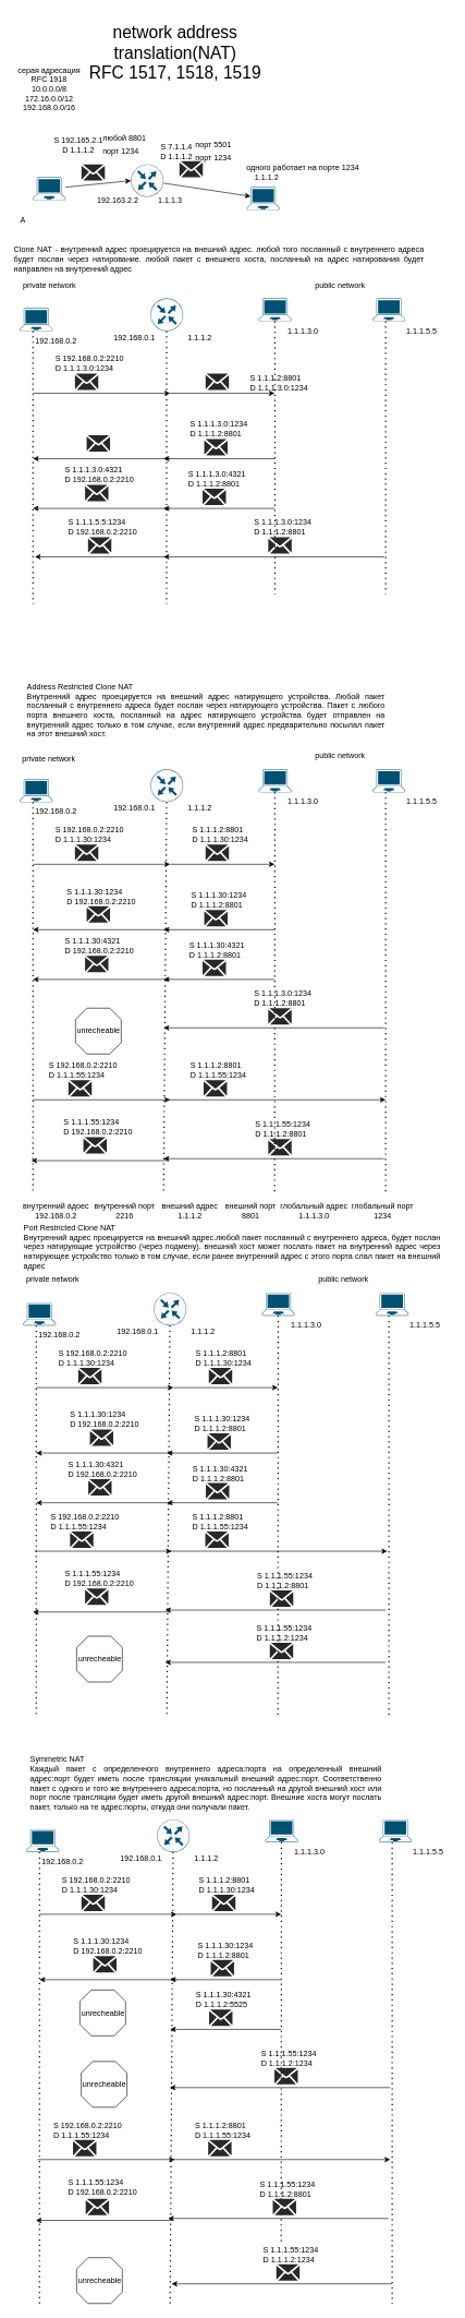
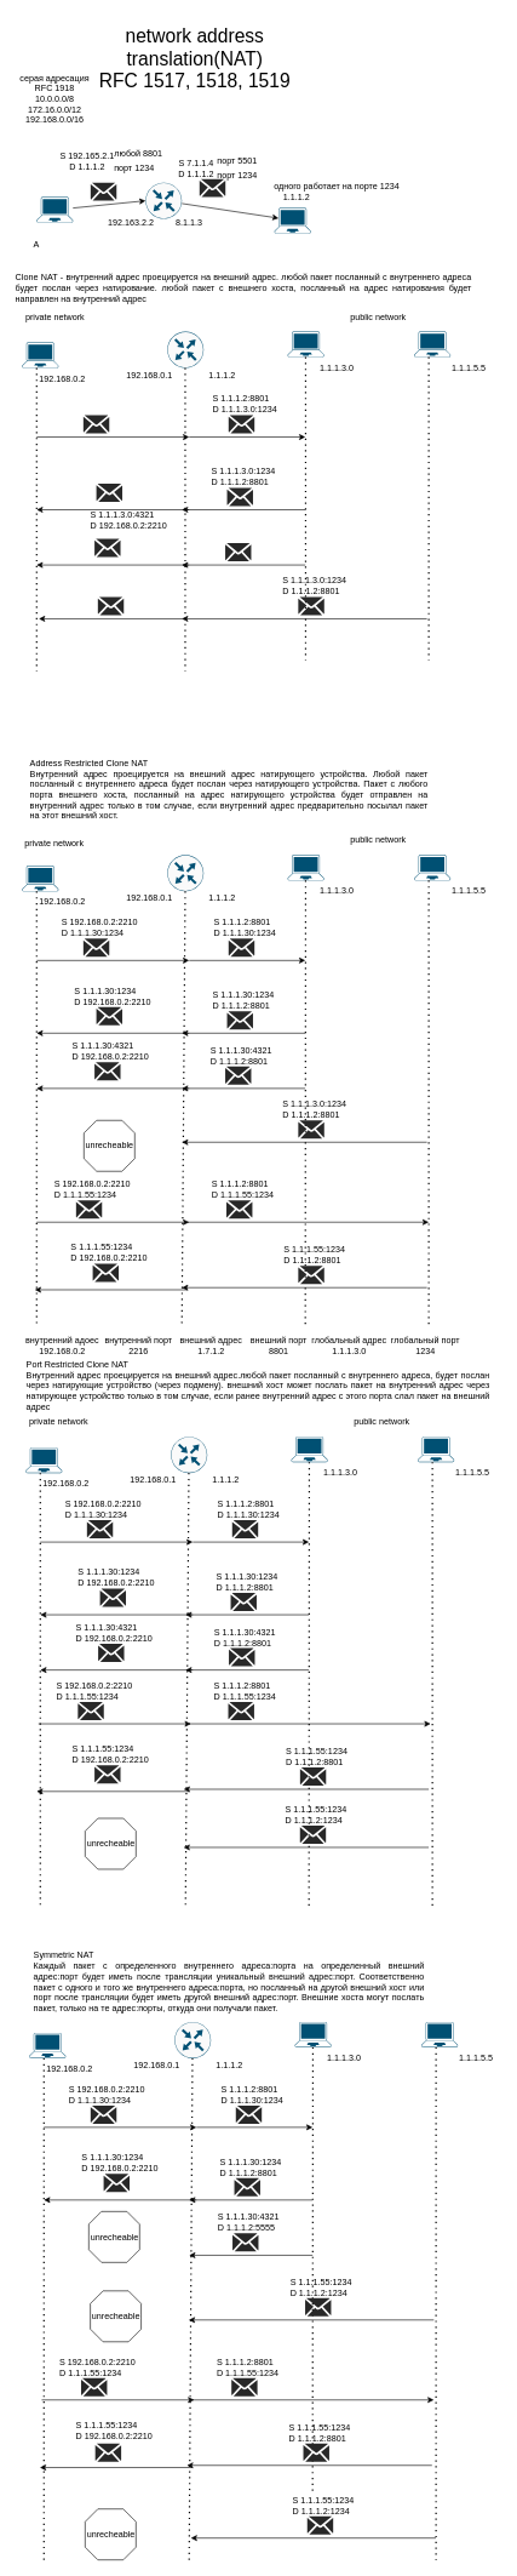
- <mxCell id="11" value="1.1.1.3" style="text;html=1;strokeColor=none;fillColor=none;align=center;verticalAlign=middle;whiteSpace=wrap;rounded=0;" vertex="1" parent="1"><mxGeometry x="230" y="290" width="60" height="30" as="geometry" /></mxCell>
+ <mxCell id="11" value="8.1.1.3" style="text;html=1;strokeColor=none;fillColor=none;align=center;verticalAlign=middle;whiteSpace=wrap;rounded=0;" vertex="1" parent="1"><mxGeometry x="230" y="290" width="60" height="30" as="geometry" /></mxCell>
- <mxCell id="5" value="A" style="text;html=1;strokeColor=none;fillColor=none;align=center;verticalAlign=middle;whiteSpace=wrap;rounded=0;" vertex="1" parent="1"><mxGeometry x="5" y="320" width="60" height="30" as="geometry" /></mxCell>
+ <mxCell id="5" value="A" style="text;html=1;strokeColor=none;fillColor=none;align=center;verticalAlign=middle;whiteSpace=wrap;rounded=0;" vertex="1" parent="1"><mxGeometry y="320" width="60" height="30" as="geometry" x="20" /></mxCell>
- <mxCell id="22" value="&lt;div style=&quot;text-align: justify;&quot;&gt;&lt;span style=&quot;background-color: initial;&quot;&gt;Clone NAT - внутренний адрес проецируется на внешний адрес. любой того посланный с внутреннего адреса будет послан через натирование. любой пакет с внешнего хоста, посланный на адрес натирования будет направлен на внутренний адрес&lt;/span&gt;&lt;/div&gt;" style="text;html=1;strokeColor=none;fillColor=none;align=center;verticalAlign=middle;whiteSpace=wrap;rounded=0;" vertex="1" parent="1"><mxGeometry y="380" width="630" height="30" as="geometry" x="20" /></mxCell>
+ <mxCell id="22" value="&lt;div style=&quot;text-align: justify;&quot;&gt;&lt;span style=&quot;background-color: initial;&quot;&gt;Clone NAT - внутренний адрес проецируется на внешний адрес. любой пакет посланный с внутреннего адреса будет послан через натирование. любой пакет с внешнего хоста, посланный на адрес натирования будет направлен на внутренний адрес&lt;/span&gt;&lt;/div&gt;" style="text;html=1;strokeColor=none;fillColor=none;align=center;verticalAlign=middle;whiteSpace=wrap;rounded=0;" vertex="1" parent="1"><mxGeometry y="380" width="630" height="30" as="geometry" x="20" /></mxCell>
- <mxCell id="39" value="&lt;div style=&quot;text-align: justify;&quot;&gt;&lt;span style=&quot;background-color: initial;&quot;&gt;S 192.168.0.2:2210&lt;/span&gt;&lt;/div&gt;&lt;div style=&quot;text-align: justify;&quot;&gt;&lt;span style=&quot;background-color: initial;&quot;&gt;D 1.1.1.3.0:1234&lt;/span&gt;&lt;/div&gt;" style="text;html=1;strokeColor=none;fillColor=none;align=center;verticalAlign=middle;whiteSpace=wrap;rounded=0;" vertex="1" parent="1"><mxGeometry x="80" y="540" width="114.11" height="30" as="geometry" /></mxCell>
- <mxCell id="42" value="&lt;div style=&quot;text-align: justify;&quot;&gt;&lt;span style=&quot;background-color: initial;&quot;&gt;S 1.1.1.2:8801&lt;/span&gt;&lt;/div&gt;&lt;div style=&quot;text-align: justify;&quot;&gt;&lt;span style=&quot;background-color: initial;&quot;&gt;D 1.1.1.3.0:1234&lt;/span&gt;&lt;/div&gt;" style="text;html=1;strokeColor=none;fillColor=none;align=center;verticalAlign=middle;whiteSpace=wrap;rounded=0;" vertex="1" parent="1"><mxGeometry x="370" y="570" width="114.11" height="30" as="geometry" /></mxCell>
+ <mxCell id="42" value="&lt;div style=&quot;text-align: justify;&quot;&gt;&lt;span style=&quot;background-color: initial;&quot;&gt;S 1.1.1.2:8801&lt;/span&gt;&lt;/div&gt;&lt;div style=&quot;text-align: justify;&quot;&gt;&lt;span style=&quot;background-color: initial;&quot;&gt;D 1.1.1.3.0:1234&lt;/span&gt;&lt;/div&gt;" style="text;html=1;strokeColor=none;fillColor=none;align=center;verticalAlign=middle;whiteSpace=wrap;rounded=0;" vertex="1" parent="1"><mxGeometry x="280" y="540" width="114.11" height="30" as="geometry" /></mxCell>
- <mxCell id="54" value="&lt;div style=&quot;text-align: justify;&quot;&gt;&lt;span style=&quot;background-color: initial;&quot;&gt;S 1.1.1.3.0:4321&lt;/span&gt;&lt;/div&gt;&lt;div style=&quot;text-align: justify;&quot;&gt;&lt;span style=&quot;background-color: initial;&quot;&gt;D 192.168.0.2:2210&lt;/span&gt;&lt;/div&gt;" style="text;html=1;strokeColor=none;fillColor=none;align=center;verticalAlign=middle;whiteSpace=wrap;rounded=0;" vertex="1" parent="1"><mxGeometry x="95.44" y="710" width="114.11" height="30" as="geometry" /></mxCell>
+ <mxCell id="54" value="&lt;div style=&quot;text-align: justify;&quot;&gt;&lt;span style=&quot;background-color: initial;&quot;&gt;S 1.1.1.3.0:4321&lt;/span&gt;&lt;/div&gt;&lt;div style=&quot;text-align: justify;&quot;&gt;&lt;span style=&quot;background-color: initial;&quot;&gt;D 192.168.0.2:2210&lt;/span&gt;&lt;/div&gt;" style="text;html=1;strokeColor=none;fillColor=none;align=center;verticalAlign=middle;whiteSpace=wrap;rounded=0;" vertex="1" parent="1"><mxGeometry x="120.44" y="700" width="114.11" height="30" as="geometry" /></mxCell>
- <mxCell id="51" value="&lt;div style=&quot;text-align: justify;&quot;&gt;&lt;span style=&quot;background-color: initial;&quot;&gt;S 1.1.1.3.0:4321&lt;/span&gt;&lt;/div&gt;&lt;div style=&quot;text-align: justify;&quot;&gt;&lt;span style=&quot;background-color: initial;&quot;&gt;D 1.1.1.2:8801&lt;/span&gt;&lt;/div&gt;" style="text;html=1;strokeColor=none;fillColor=none;align=center;verticalAlign=middle;whiteSpace=wrap;rounded=0;" vertex="1" parent="1"><mxGeometry x="275.44" y="715.83" width="114.11" height="30" as="geometry" /></mxCell>
- <mxCell id="60" value="&lt;div style=&quot;text-align: justify;&quot;&gt;&lt;span style=&quot;background-color: initial;&quot;&gt;S 1.1.1.5.5:1234&lt;/span&gt;&lt;/div&gt;&lt;div style=&quot;text-align: justify;&quot;&gt;&lt;span style=&quot;background-color: initial;&quot;&gt;D 192.168.0.2:2210&lt;/span&gt;&lt;/div&gt;" style="text;html=1;strokeColor=none;fillColor=none;align=center;verticalAlign=middle;whiteSpace=wrap;rounded=0;" vertex="1" parent="1"><mxGeometry x="100" y="790" width="114.11" height="30" as="geometry" /></mxCell>
- <mxCell id="102" value="внешний адрес&lt;br&gt;1.1.1.2" style="text;html=1;align=center;verticalAlign=middle;resizable=0;points=[];autosize=1;strokeColor=none;fillColor=none;" vertex="1" parent="1"><mxGeometry x="235.08" y="1830" width="110" height="40" as="geometry" /></mxCell>
+ <mxCell id="102" value="внешний адрес&lt;br&gt;1.7.1.2" style="text;html=1;align=center;verticalAlign=middle;resizable=0;points=[];autosize=1;strokeColor=none;fillColor=none;" vertex="1" parent="1"><mxGeometry x="235.08" y="1830" width="110" height="40" as="geometry" /></mxCell>
- <mxCell id="197" value="&lt;div style=&quot;text-align: justify;&quot;&gt;&lt;span style=&quot;background-color: initial;&quot;&gt;S 1.1.1.30:4321&lt;/span&gt;&lt;/div&gt;&lt;div style=&quot;text-align: justify;&quot;&gt;&lt;span style=&quot;background-color: initial;&quot;&gt;D 1.1.1.2:5525&lt;/span&gt;&lt;/div&gt;" style="text;html=1;strokeColor=none;fillColor=none;align=center;verticalAlign=middle;whiteSpace=wrap;rounded=0;" vertex="1" parent="1"><mxGeometry x="285.44" y="3040.83" width="114.11" height="30" as="geometry" /></mxCell>
+ <mxCell id="197" value="&lt;div style=&quot;text-align: justify;&quot;&gt;&lt;span style=&quot;background-color: initial;&quot;&gt;S 1.1.1.30:4321&lt;/span&gt;&lt;/div&gt;&lt;div style=&quot;text-align: justify;&quot;&gt;&lt;span style=&quot;background-color: initial;&quot;&gt;D 1.1.1.2:5555&lt;/span&gt;&lt;/div&gt;" style="text;html=1;strokeColor=none;fillColor=none;align=center;verticalAlign=middle;whiteSpace=wrap;rounded=0;" vertex="1" parent="1"><mxGeometry x="285.44" y="3040.83" width="114.11" height="30" as="geometry" /></mxCell>
